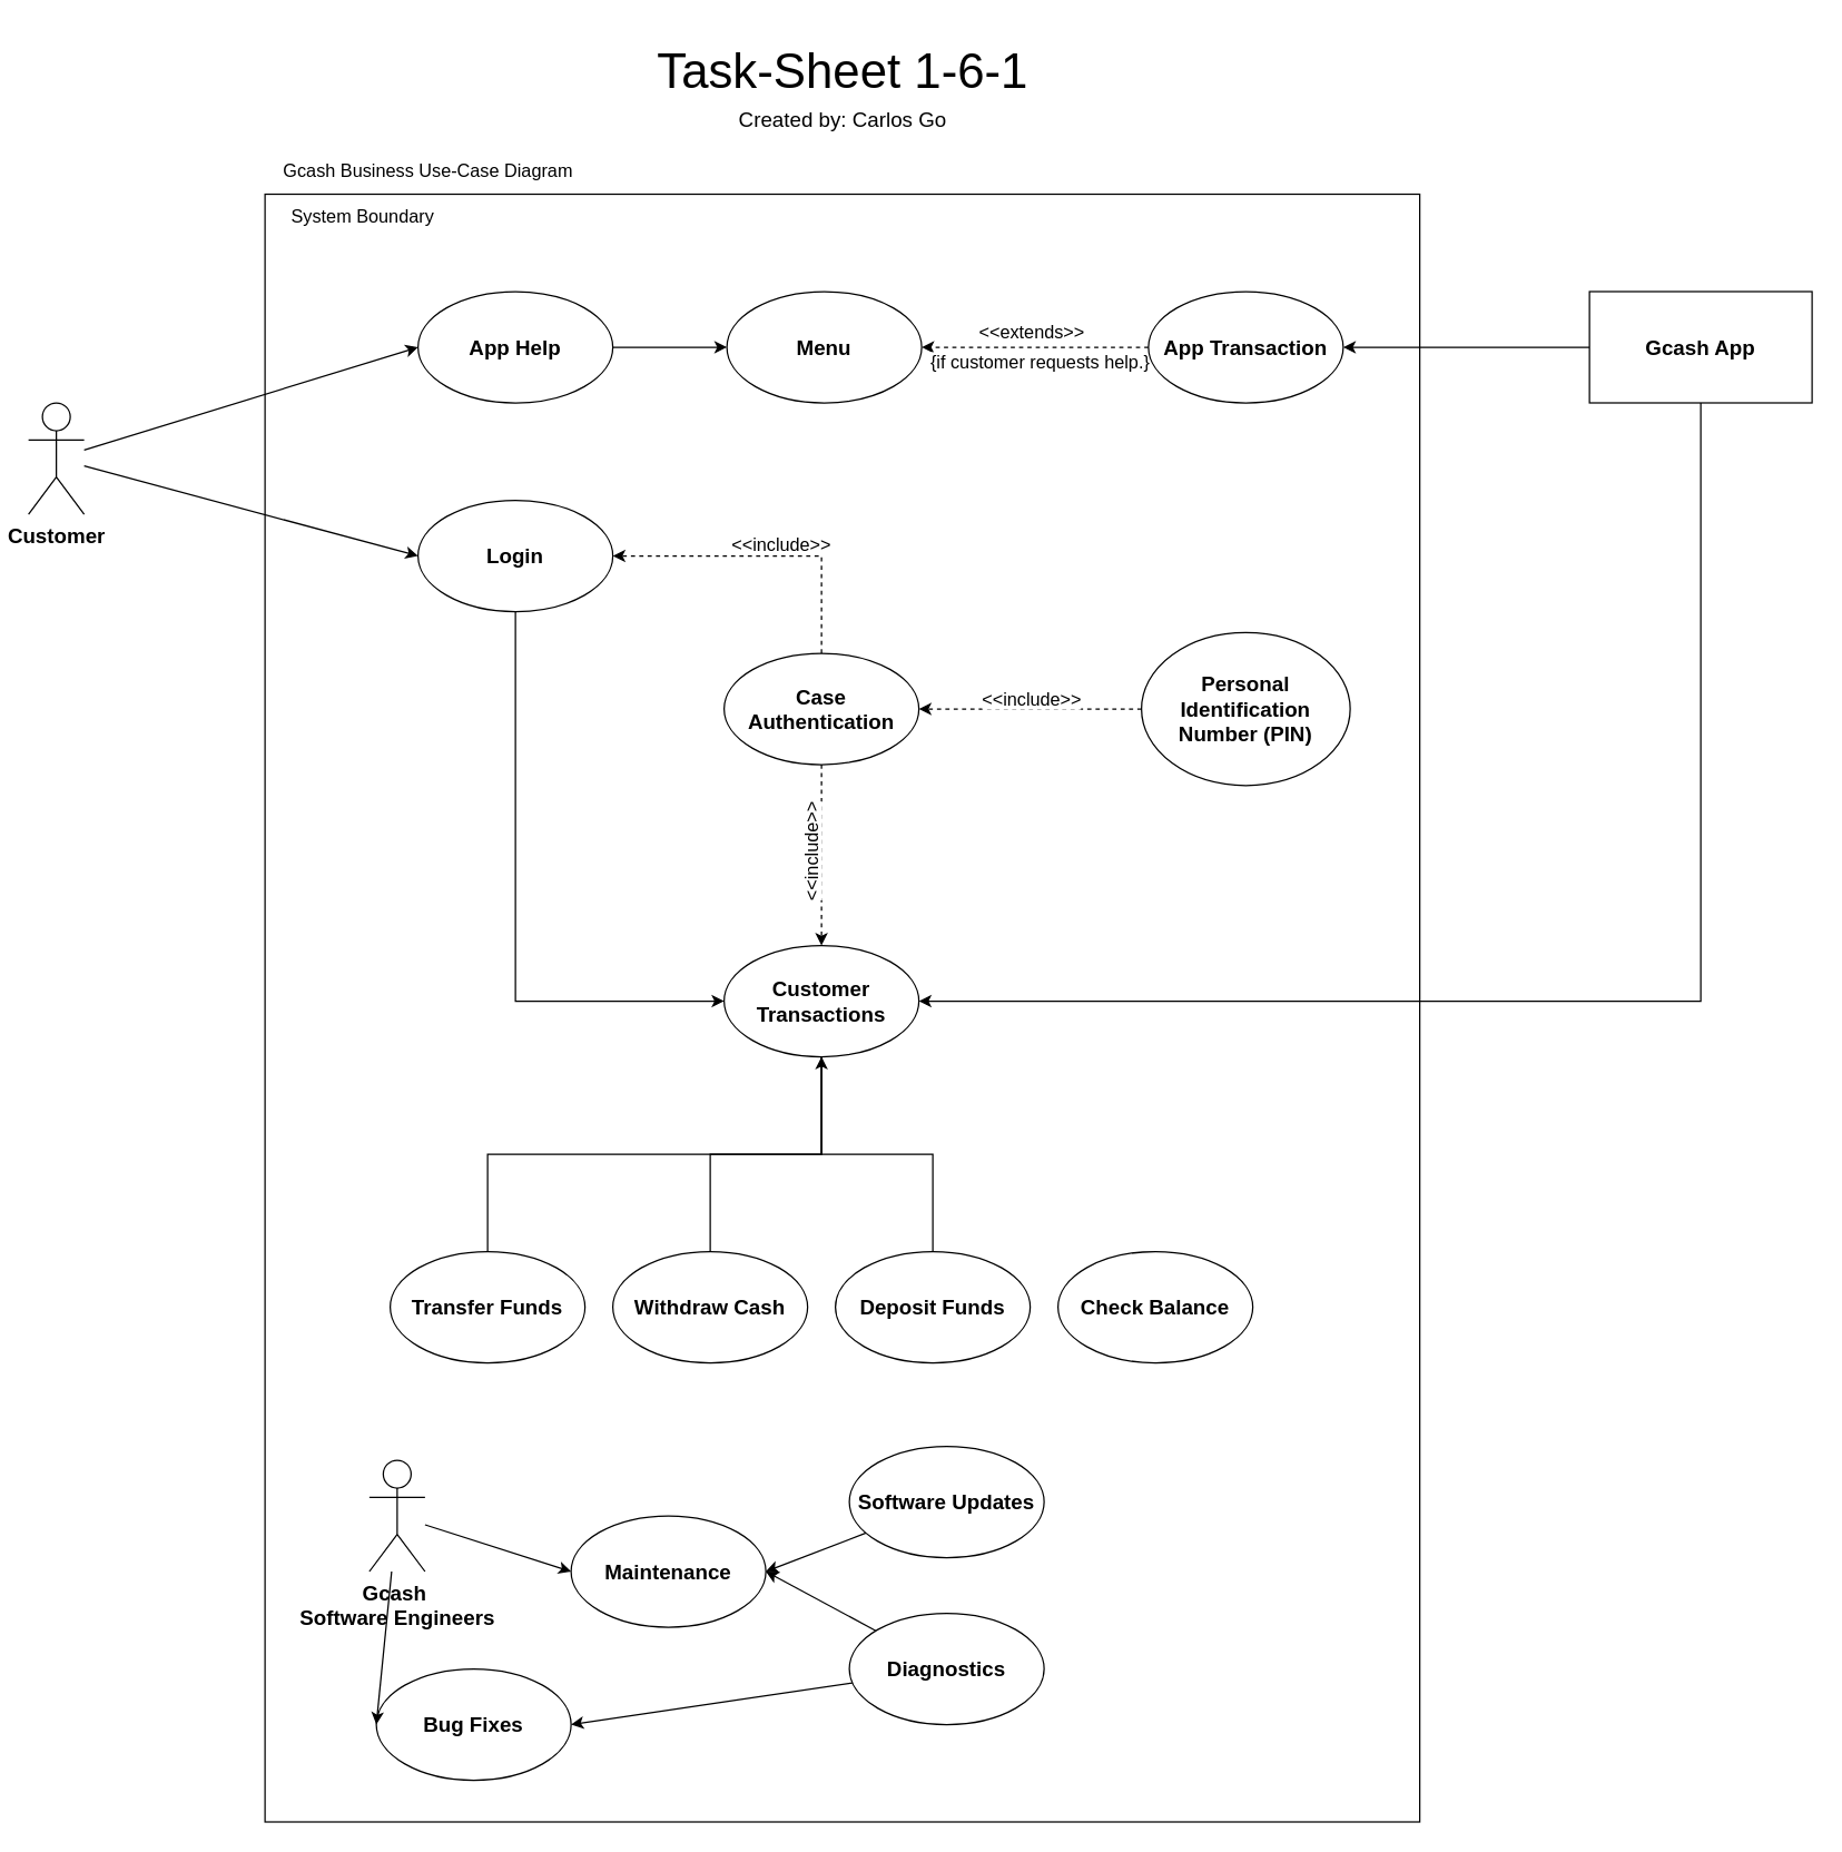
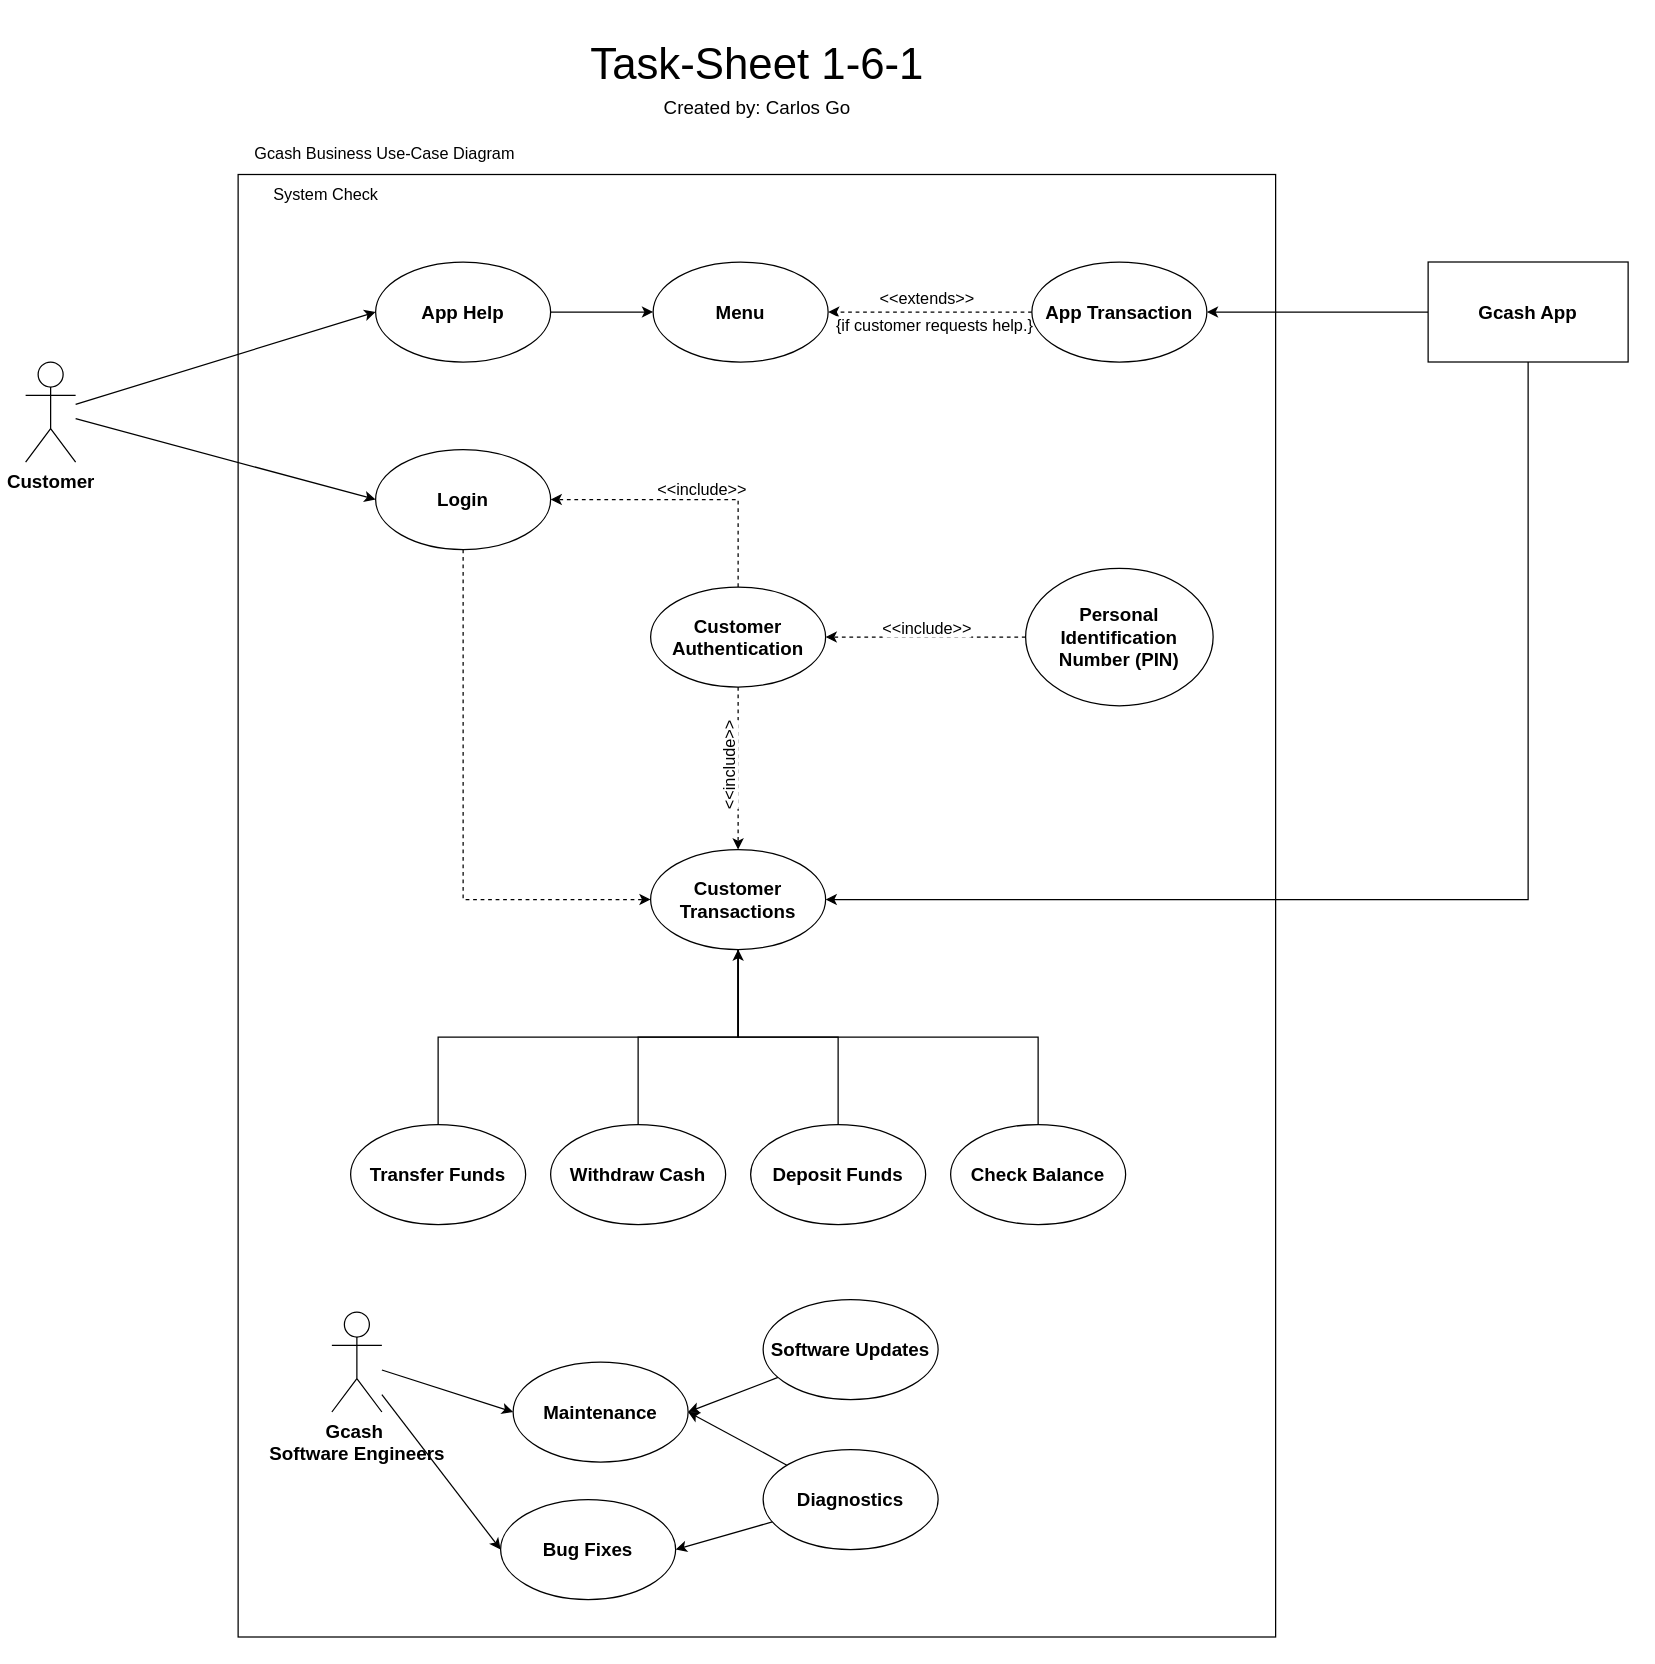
- <mxCell id="46" value="System Boundary" style="text;html=1;align=center;verticalAlign=middle;resizable=0;points=[];autosize=1;strokeColor=none;fillColor=none;fontSize=13;" vertex="1" parent="1"><mxGeometry x="195" y="140" width="130" height="30" as="geometry" /></mxCell>
+ <mxCell id="46" value="System Check" style="text;html=1;align=center;verticalAlign=middle;resizable=0;points=[];autosize=1;strokeColor=none;fillColor=none;fontSize=13;" vertex="1" parent="1"><mxGeometry x="195" y="140" width="130" height="30" as="geometry" /></mxCell>
- <mxCell id="19" value="Case Authentication" style="ellipse;whiteSpace=wrap;html=1;fontStyle=1;fontSize=15;" parent="1" vertex="1"><mxGeometry x="520" y="469" width="140" height="80" as="geometry" /></mxCell>
+ <mxCell id="19" value="Customer Authentication" style="ellipse;whiteSpace=wrap;html=1;fontStyle=1;fontSize=15;" parent="1" vertex="1"><mxGeometry x="520" y="469" width="140" height="80" as="geometry" /></mxCell>
- <mxCell id="15" style="edgeStyle=orthogonalEdgeStyle;rounded=0;orthogonalLoop=1;jettySize=auto;html=1;entryX=0;entryY=0.5;entryDx=0;entryDy=0;exitX=0.5;exitY=1;exitDx=0;exitDy=0;" edge="1" parent="1" source="16" target="14"><mxGeometry relative="1" as="geometry" /></mxCell>
+ <mxCell id="15" style="edgeStyle=orthogonalEdgeStyle;rounded=0;orthogonalLoop=1;jettySize=auto;html=1;entryX=0;entryY=0.5;entryDx=0;entryDy=0;exitX=0.5;exitY=1;exitDx=0;exitDy=0;dashed=1;" edge="1" parent="1" source="16" target="14"><mxGeometry relative="1" as="geometry" /></mxCell>
+ <mxCell id="20" style="rounded=0;orthogonalLoop=1;jettySize=auto;html=1;entryX=0.5;entryY=1;entryDx=0;entryDy=0;endArrow=none;endFill=1;strokeColor=default;startFill=0;edgeStyle=orthogonalEdgeStyle;" parent="1" source="21" target="14" edge="1"><mxGeometry relative="1" as="geometry"><Array as="points"><mxPoint x="830" y="829" /><mxPoint x="590" y="829" /></Array></mxGeometry></mxCell>
- <mxCell id="7" value="Bug Fixes" style="ellipse;whiteSpace=wrap;html=1;fontStyle=1;fontSize=15;" parent="1" vertex="1"><mxGeometry x="270" y="1199" width="140" height="80" as="geometry" /></mxCell>
+ <mxCell id="7" value="Bug Fixes" style="ellipse;whiteSpace=wrap;html=1;fontStyle=1;fontSize=15;" parent="1" vertex="1"><mxGeometry x="400" y="1199" width="140" height="80" as="geometry" /></mxCell>
